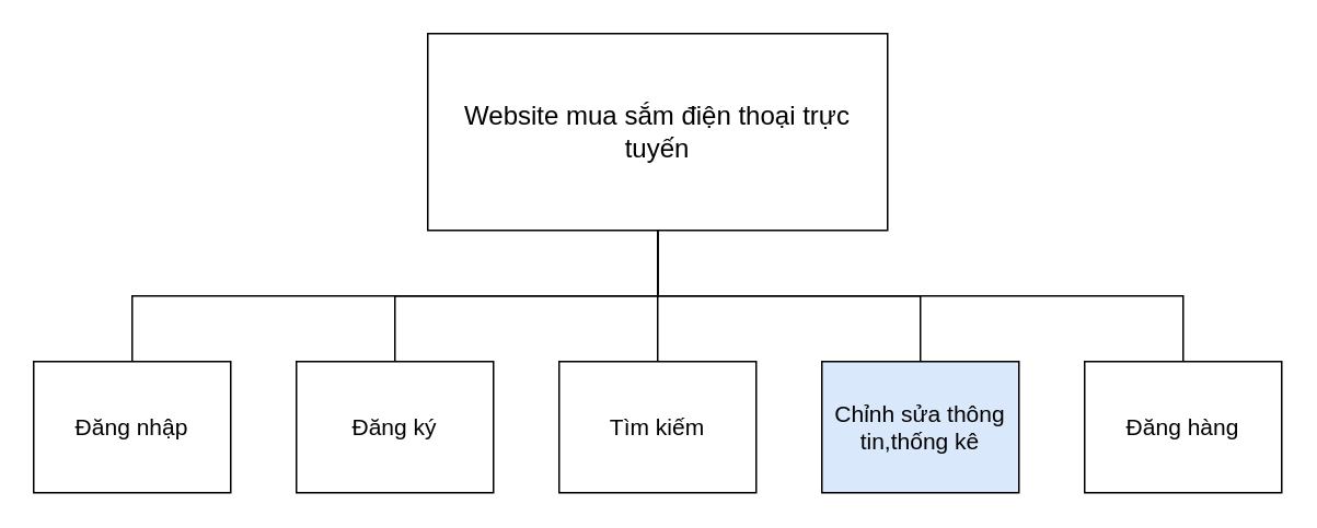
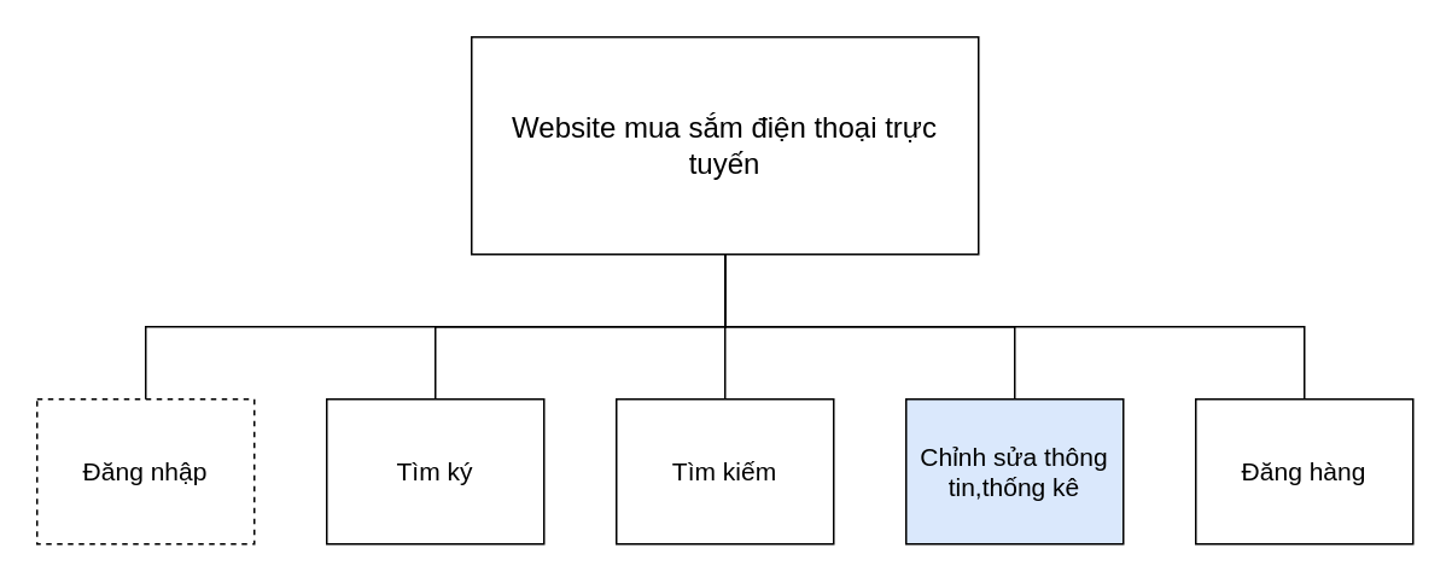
- <mxCell id="3" value="&lt;font style=&quot;font-size: 14px;&quot;&gt;Đăng nhập&lt;/font&gt;" style="rounded=0;whiteSpace=wrap;html=1;" vertex="1" parent="1"><mxGeometry y="220" width="120" height="80" as="geometry" x="20" /></mxCell>
+ <mxCell id="3" value="&lt;font style=&quot;font-size: 14px;&quot;&gt;Đăng nhập&lt;/font&gt;" style="rounded=0;whiteSpace=wrap;html=1;dashed=1;" vertex="1" parent="1"><mxGeometry y="220" width="120" height="80" as="geometry" x="20" /></mxCell>
- <mxCell id="4" value="&lt;font style=&quot;font-size: 14px;&quot;&gt;Đăng ký&lt;/font&gt;" style="rounded=0;whiteSpace=wrap;html=1;" vertex="1" parent="1"><mxGeometry x="180" y="220" width="120" height="80" as="geometry" /></mxCell>
+ <mxCell id="4" value="&lt;font style=&quot;font-size: 14px;&quot;&gt;Tìm ký&lt;/font&gt;" style="rounded=0;whiteSpace=wrap;html=1;" vertex="1" parent="1"><mxGeometry x="180" y="220" width="120" height="80" as="geometry" /></mxCell>
